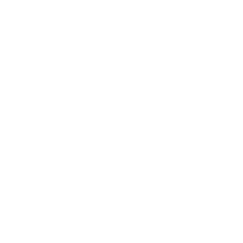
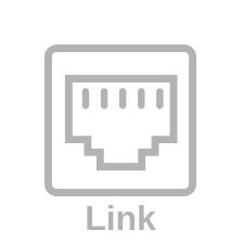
+ <mxCell id="2" value="Link" style="sketch=0;pointerEvents=1;shadow=0;dashed=0;html=1;strokeColor=none;fillColor=#B3B3B3;aspect=fixed;labelPosition=center;verticalLabelPosition=bottom;verticalAlign=top;align=center;outlineConnect=0;shape=mxgraph.vvd.ethernet_port;fontStyle=1;fontSize=16;horizontal=1;spacing=-4;fontColor=#B3B3B3;" vertex="1" parent="1"><mxGeometry x="20" y="20" width="70" height="70" as="geometry" /></mxCell>
